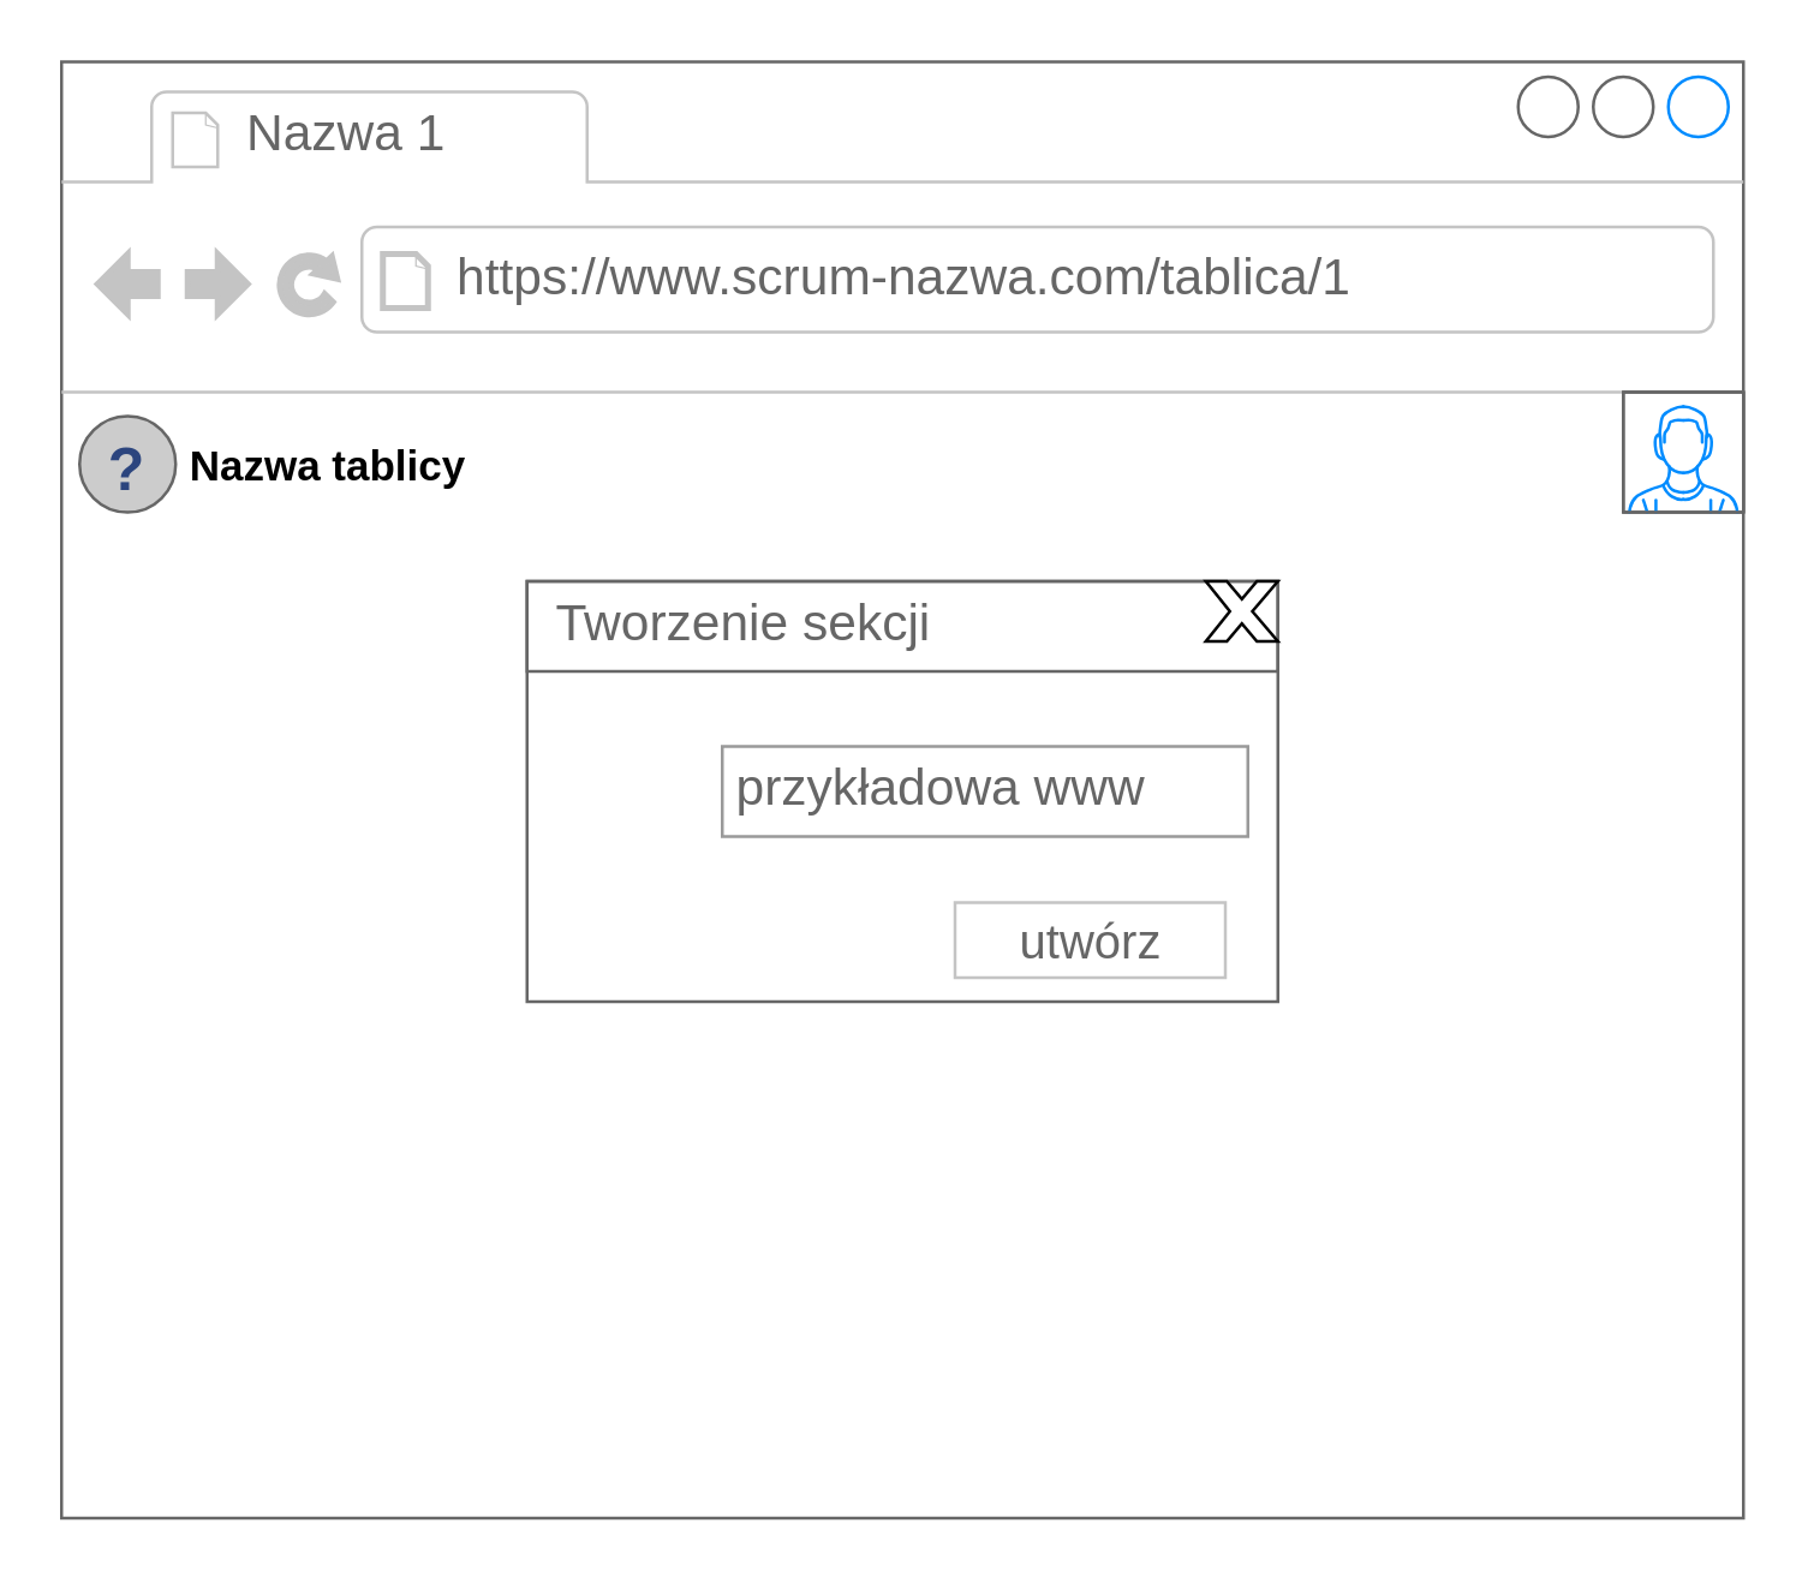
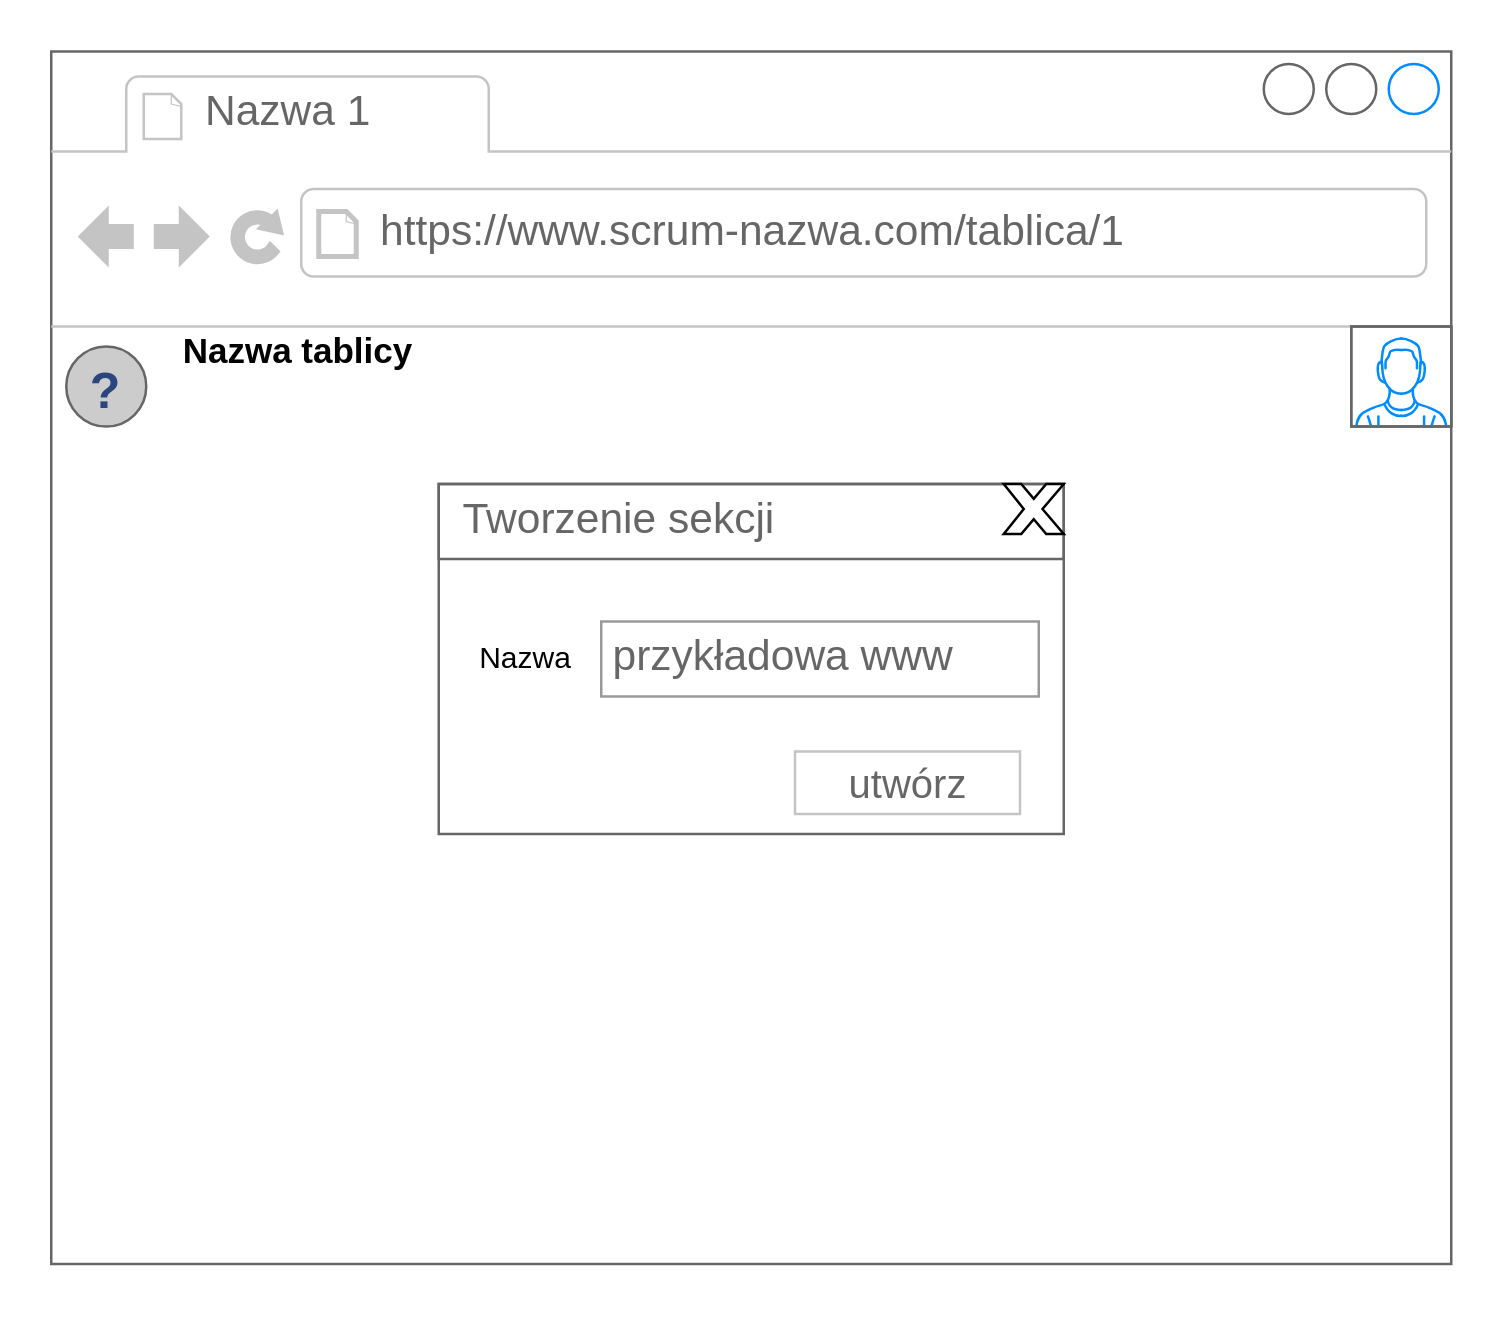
- <mxCell id="9" value="&lt;font style=&quot;font-size: 14px;&quot;&gt;&lt;b&gt;Nazwa tablicy&lt;/b&gt;&lt;/font&gt;" style="text;html=1;align=center;verticalAlign=middle;whiteSpace=wrap;rounded=0;" vertex="1" parent="2"><mxGeometry x="38" y="120" width="102" height="30" as="geometry" /></mxCell>
+ <mxCell id="9" value="&lt;font style=&quot;font-size: 14px;&quot;&gt;&lt;b&gt;Nazwa tablicy&lt;/b&gt;&lt;/font&gt;" style="text;html=1;align=center;verticalAlign=middle;whiteSpace=wrap;rounded=0;" vertex="1" parent="2"><mxGeometry x="48" y="105" width="102" height="30" as="geometry" /></mxCell>
+ <mxCell id="13" value="Nazwa" style="text;html=1;align=center;verticalAlign=middle;whiteSpace=wrap;rounded=0;" vertex="1" parent="10"><mxGeometry x="5" y="55" width="60" height="30" as="geometry" /></mxCell>
